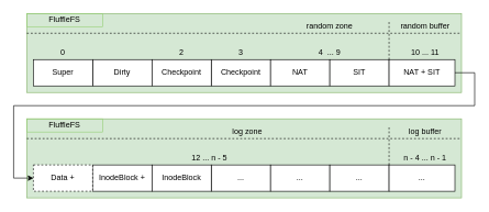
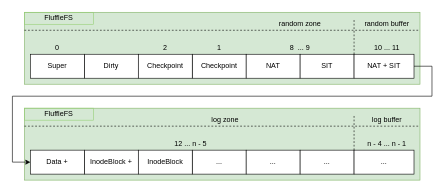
- <mxCell id="12" value="3" style="text;html=1;strokeColor=none;fillColor=none;align=center;verticalAlign=middle;whiteSpace=wrap;rounded=0;" parent="1" vertex="1"><mxGeometry x="325" y="70" width="80" height="20" as="geometry" /></mxCell>
+ <mxCell id="12" value="1" style="text;html=1;strokeColor=none;fillColor=none;align=center;verticalAlign=middle;whiteSpace=wrap;rounded=0;" parent="1" vertex="1"><mxGeometry x="325" y="70" width="80" height="20" as="geometry" /></mxCell>
- <mxCell id="18" value="4&amp;nbsp; ... 9" style="text;html=1;strokeColor=none;fillColor=none;align=center;verticalAlign=middle;whiteSpace=wrap;rounded=0;" parent="1" vertex="1"><mxGeometry x="420" y="70" width="160" height="20" as="geometry" /></mxCell>
+ <mxCell id="18" value="8&amp;nbsp; ... 9" style="text;html=1;strokeColor=none;fillColor=none;align=center;verticalAlign=middle;whiteSpace=wrap;rounded=0;" parent="1" vertex="1"><mxGeometry x="420" y="70" width="160" height="20" as="geometry" /></mxCell>
- <mxCell id="27" value="&lt;div&gt;Data + &lt;br&gt;&lt;/div&gt;" style="rounded=0;whiteSpace=wrap;html=1;dashed=1;" vertex="1" parent="1"><mxGeometry x="50" y="250" width="90" height="40" as="geometry" /></mxCell>
+ <mxCell id="27" value="&lt;div&gt;Data + &lt;br&gt;&lt;/div&gt;" style="rounded=0;whiteSpace=wrap;html=1;" vertex="1" parent="1"><mxGeometry x="50" y="250" width="90" height="40" as="geometry" /></mxCell>
